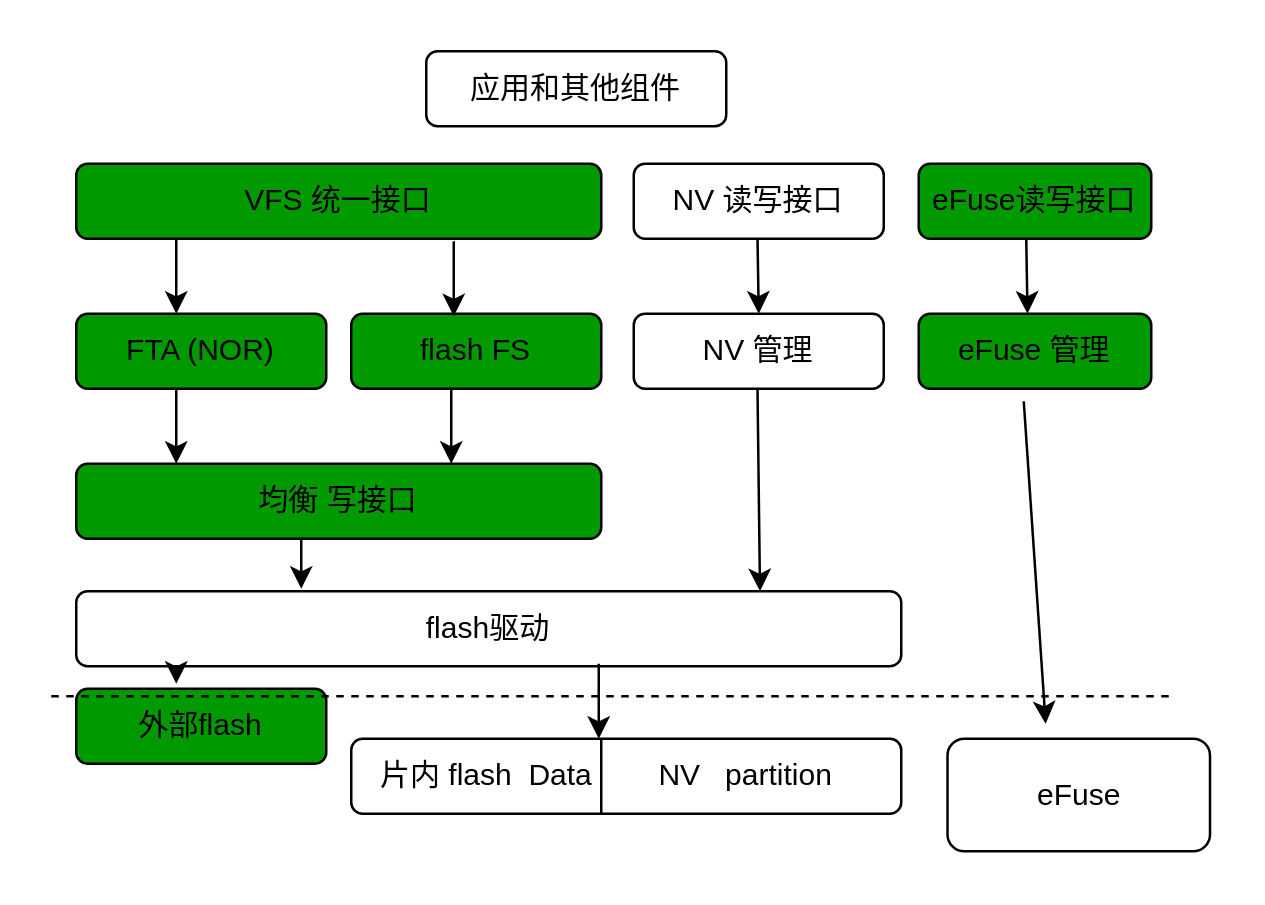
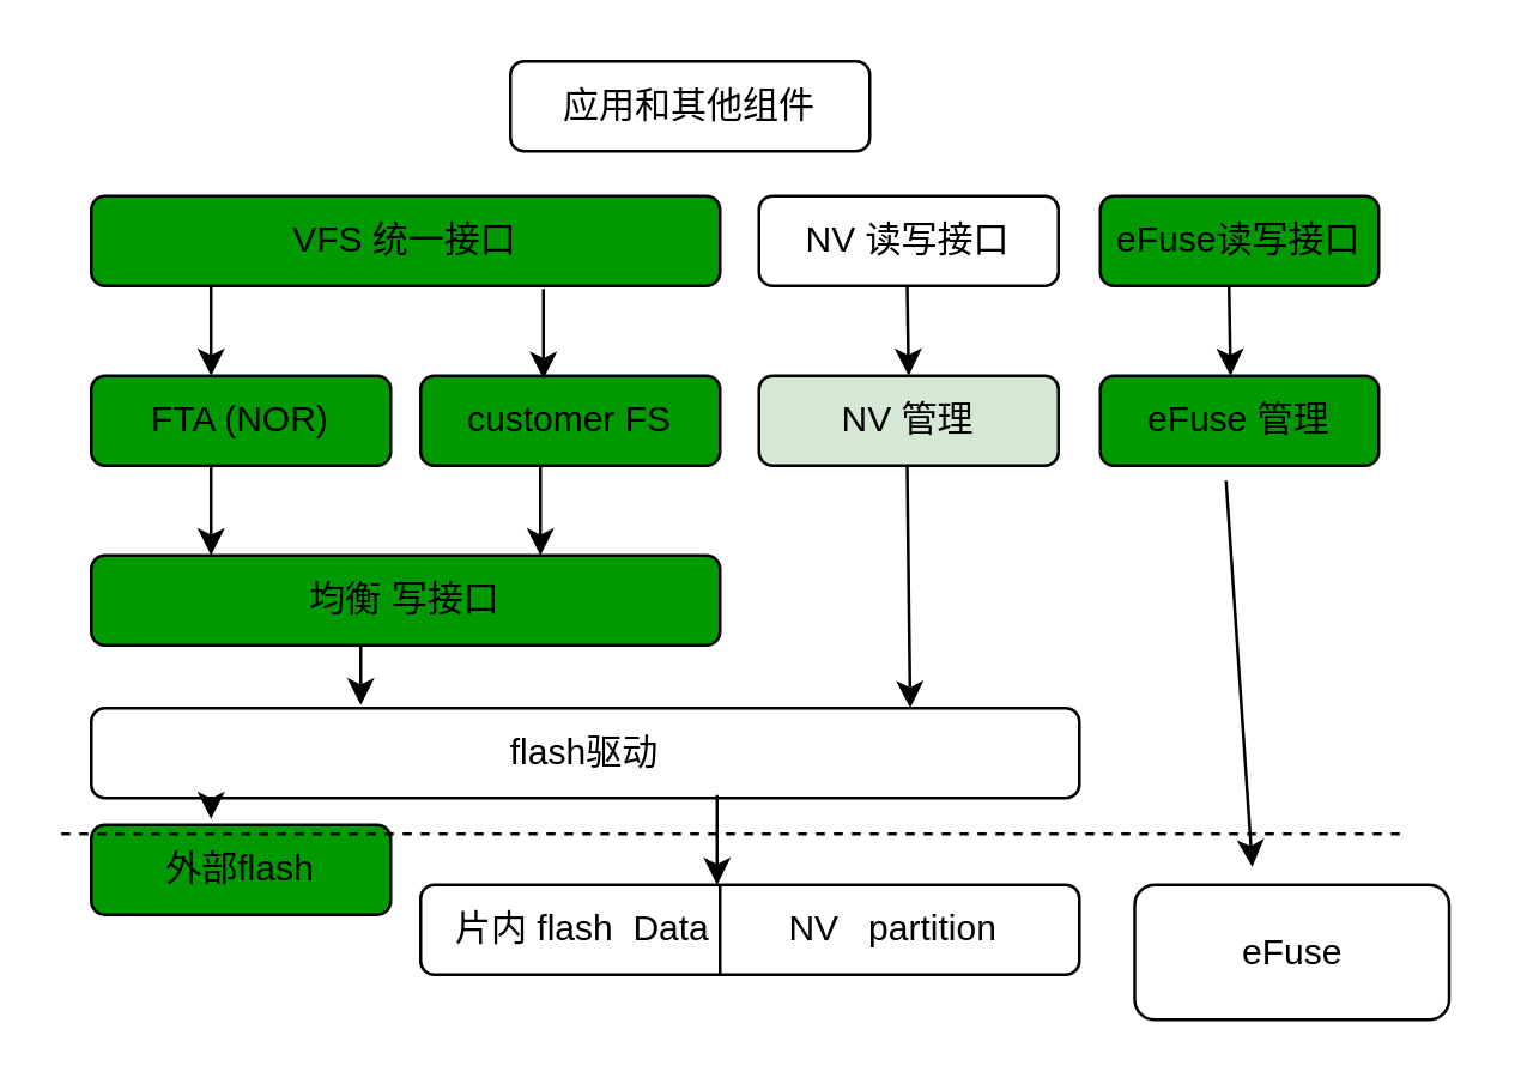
- <mxCell id="4" value="flash FS" style="rounded=1;whiteSpace=wrap;html=1;fillColor=#009900;" parent="1" vertex="1"><mxGeometry x="140" y="125" width="100" height="30" as="geometry" /></mxCell>
+ <mxCell id="4" value="customer FS" style="rounded=1;whiteSpace=wrap;html=1;fillColor=#009900;" parent="1" vertex="1"><mxGeometry x="140" y="125" width="100" height="30" as="geometry" /></mxCell>
- <mxCell id="12" value="NV 管理" style="rounded=1;whiteSpace=wrap;html=1;" parent="1" vertex="1"><mxGeometry x="253" y="125" width="100" height="30" as="geometry" /></mxCell>
+ <mxCell id="12" value="NV 管理" style="rounded=1;whiteSpace=wrap;html=1;fillColor=#d5e8d4;" parent="1" vertex="1"><mxGeometry x="253" y="125" width="100" height="30" as="geometry" /></mxCell>
